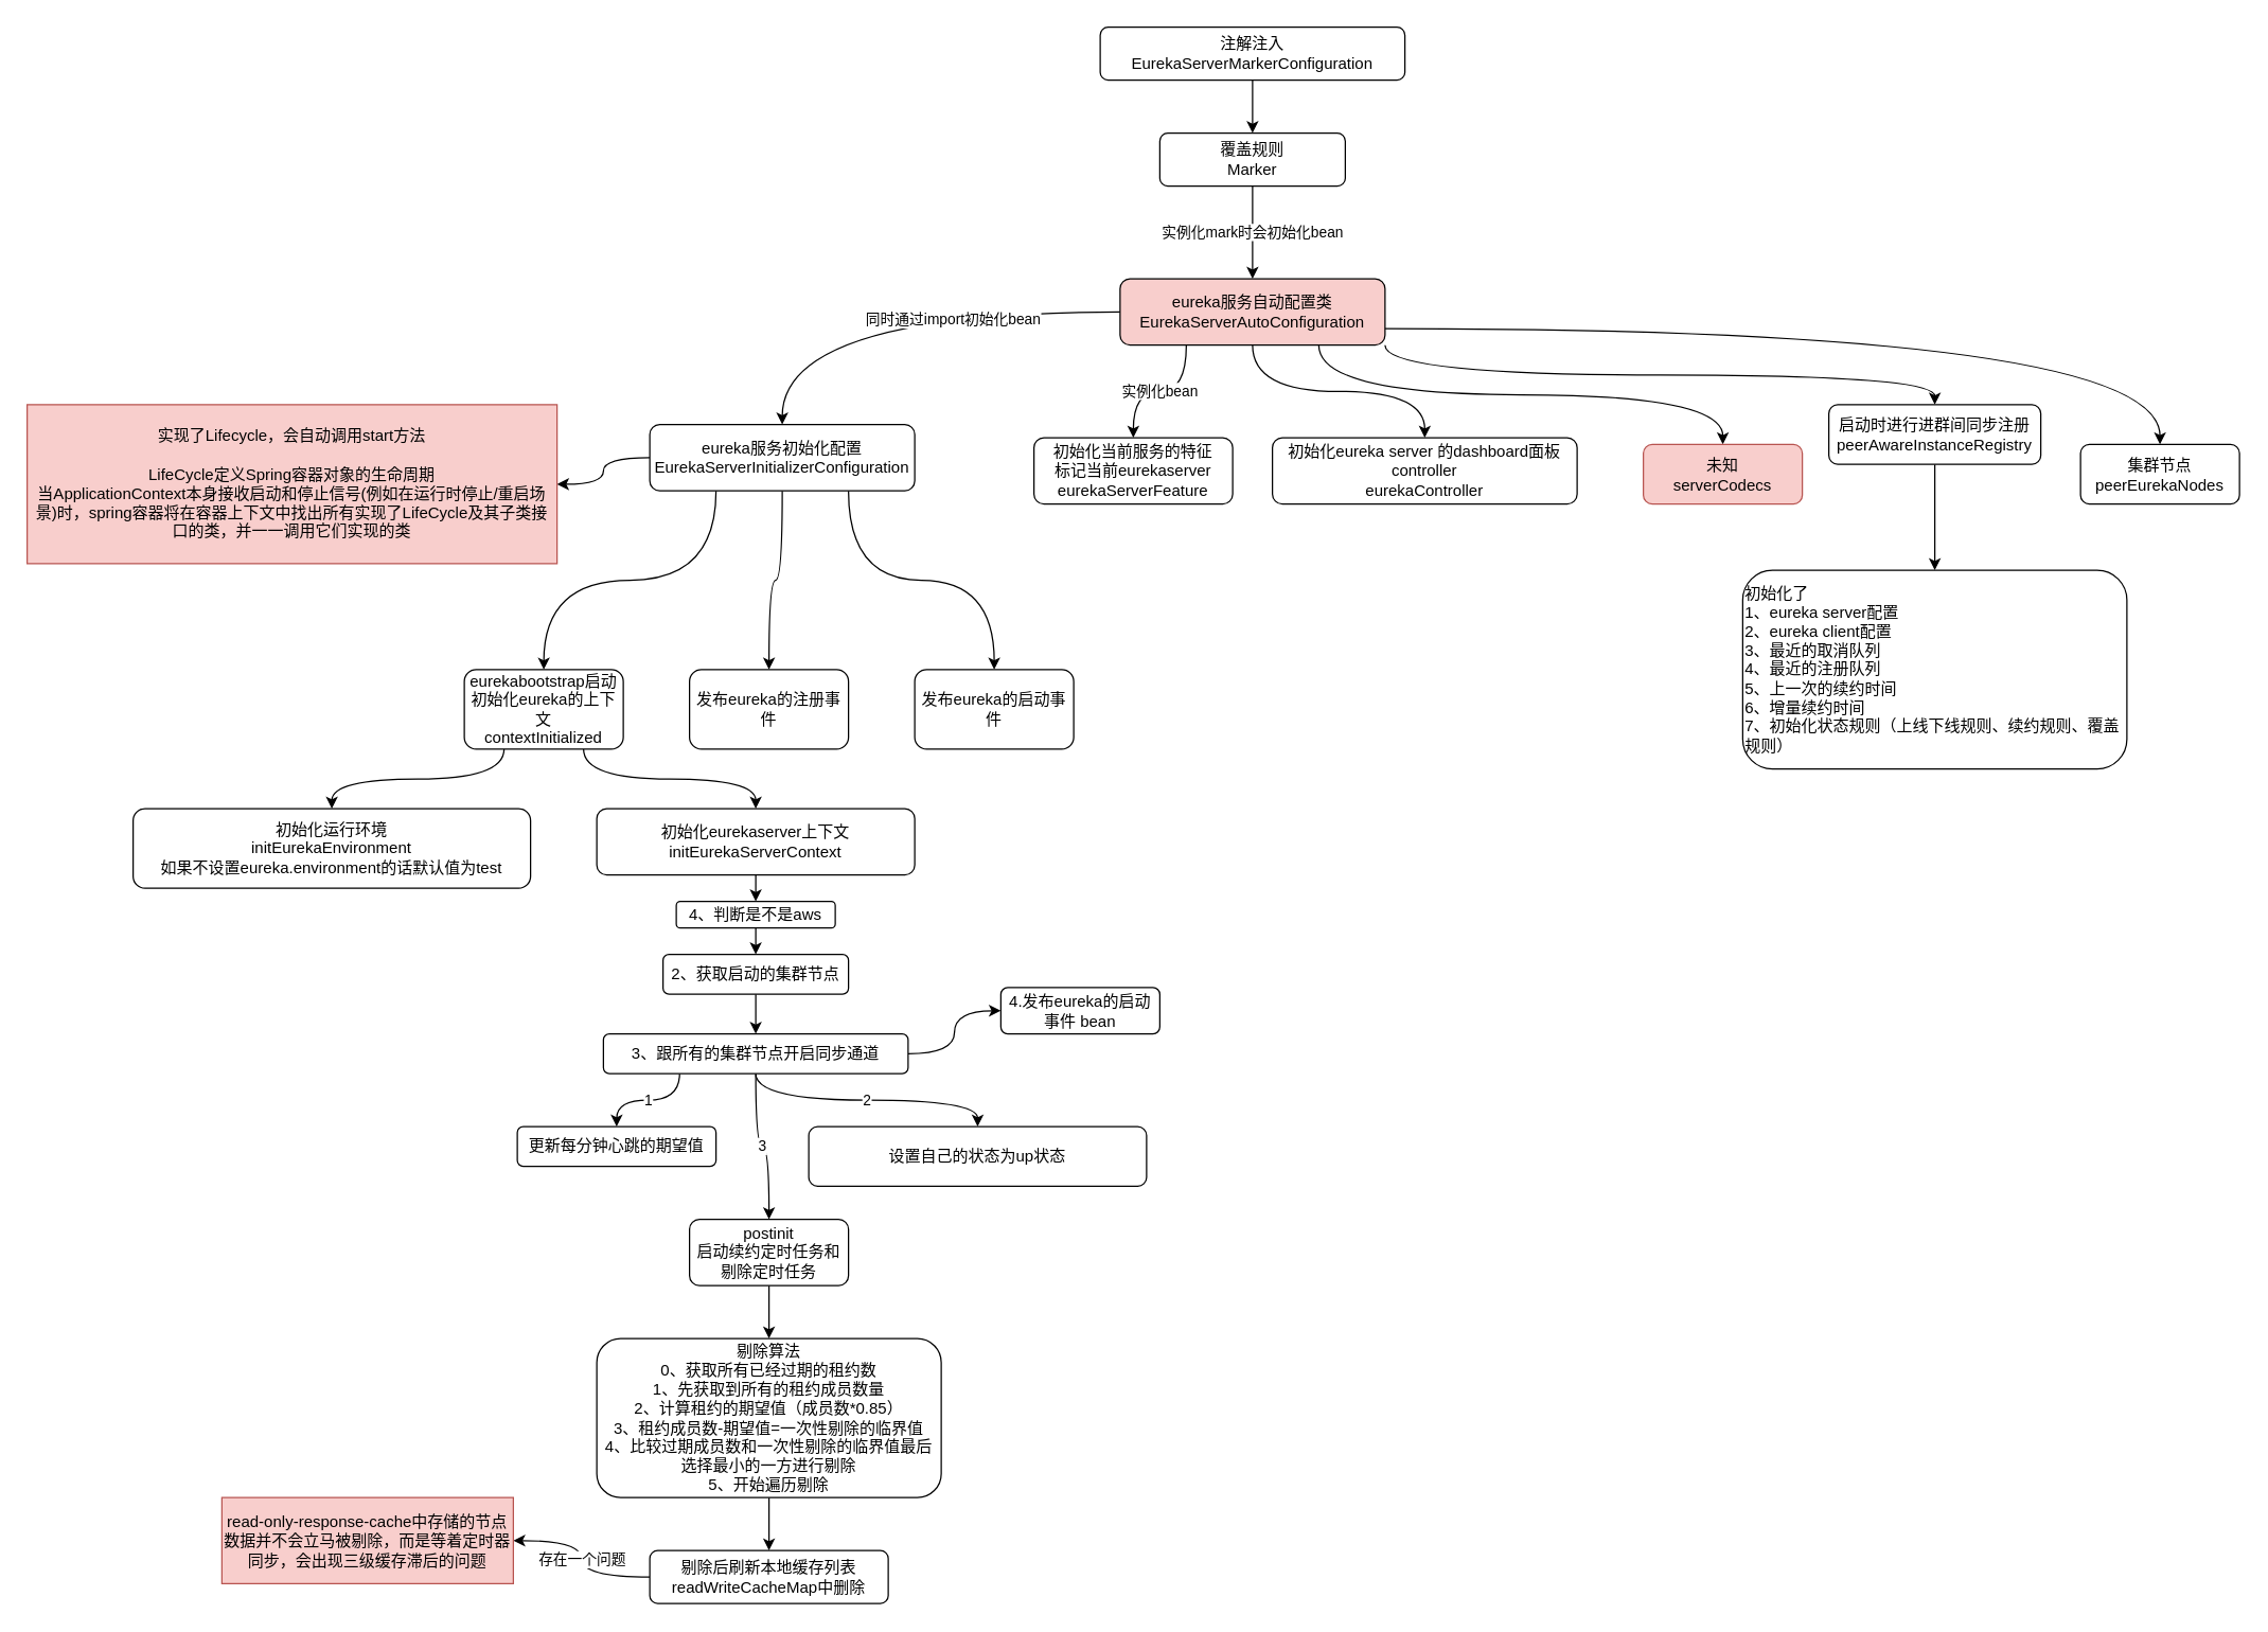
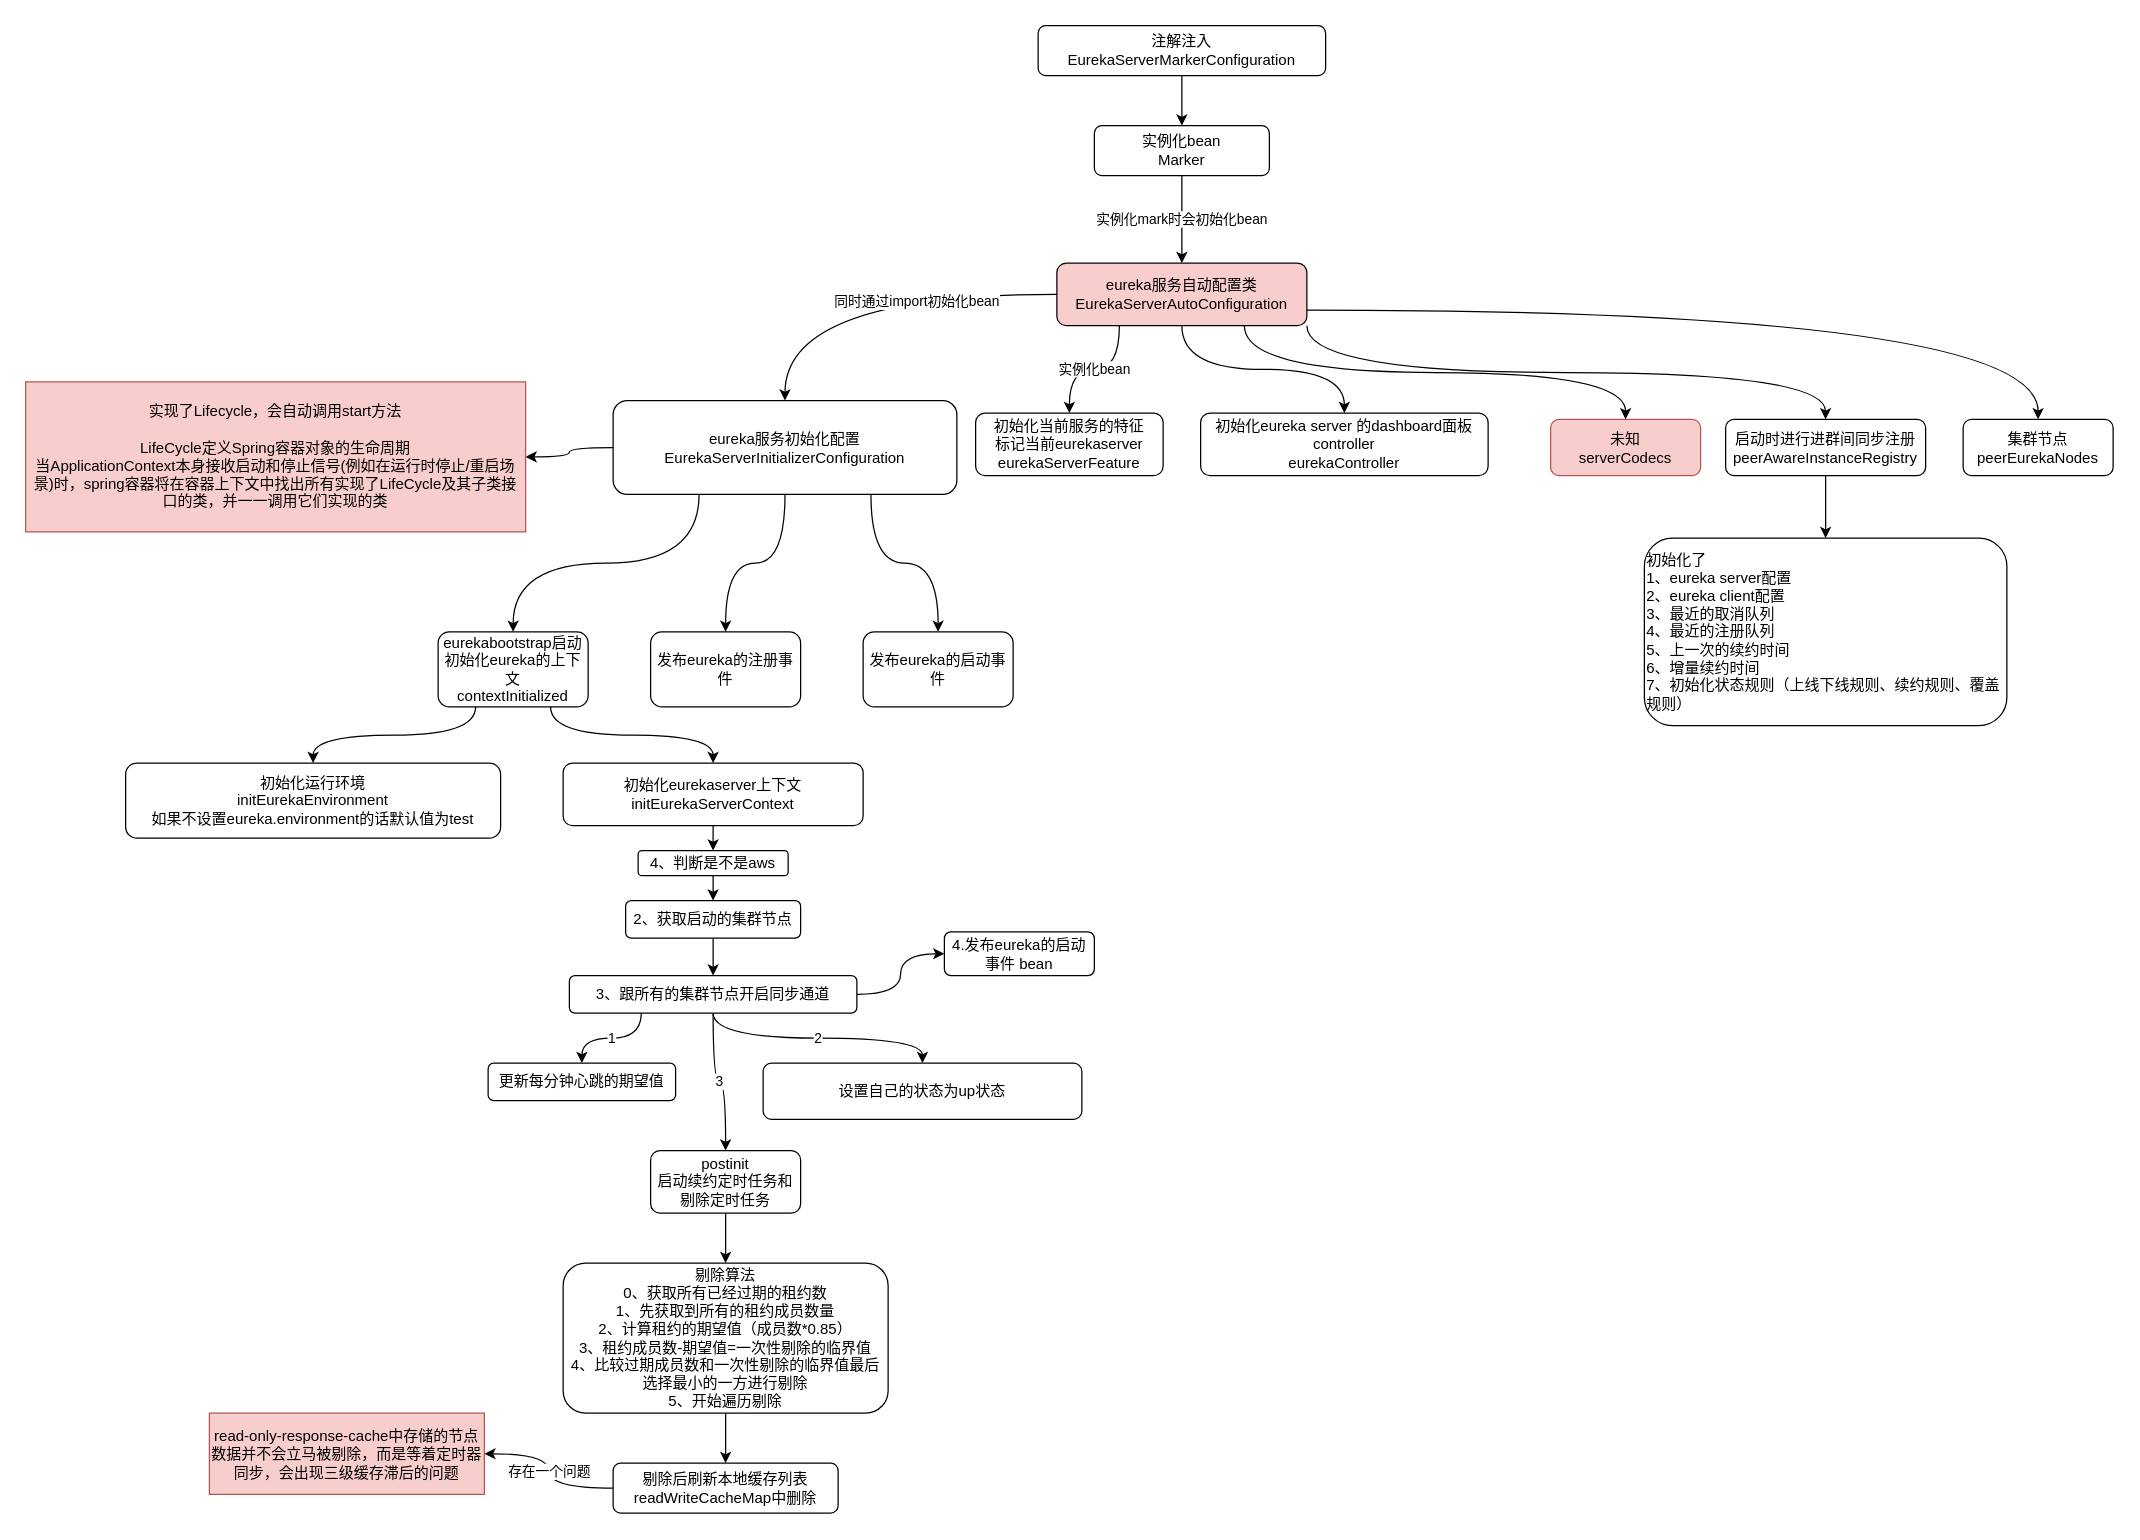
- <mxCell id="18" value="覆盖规则&lt;br&gt;Marker" style="rounded=1;whiteSpace=wrap;html=1;" parent="1" vertex="1"><mxGeometry x="875" y="100" width="140" height="40" as="geometry" /></mxCell>
+ <mxCell id="18" value="实例化bean&lt;br&gt;Marker" style="rounded=1;whiteSpace=wrap;html=1;" parent="1" vertex="1"><mxGeometry x="875" y="100" width="140" height="40" as="geometry" /></mxCell>
- <mxCell id="23" value="启动时进行进群间同步注册&lt;br&gt;peerAwareInstanceRegistry" style="rounded=1;whiteSpace=wrap;html=1;" parent="1" vertex="1"><mxGeometry x="1380" y="305" width="160" height="45" as="geometry" /></mxCell>
+ <mxCell id="23" value="启动时进行进群间同步注册&lt;br&gt;peerAwareInstanceRegistry" style="rounded=1;whiteSpace=wrap;html=1;" parent="1" vertex="1"><mxGeometry x="1380" y="335" width="160" height="45" as="geometry" /></mxCell>
- <mxCell id="14" value="eureka服务初始化配置&lt;br&gt;EurekaServerInitializerConfiguration" style="rounded=1;whiteSpace=wrap;html=1;" parent="1" vertex="1"><mxGeometry x="490" y="320" width="200" height="50" as="geometry" /></mxCell>
+ <mxCell id="14" value="eureka服务初始化配置&lt;br&gt;EurekaServerInitializerConfiguration" style="rounded=1;whiteSpace=wrap;html=1;" parent="1" vertex="1"><mxGeometry x="490" y="320" width="275" height="75" as="geometry" /></mxCell>
